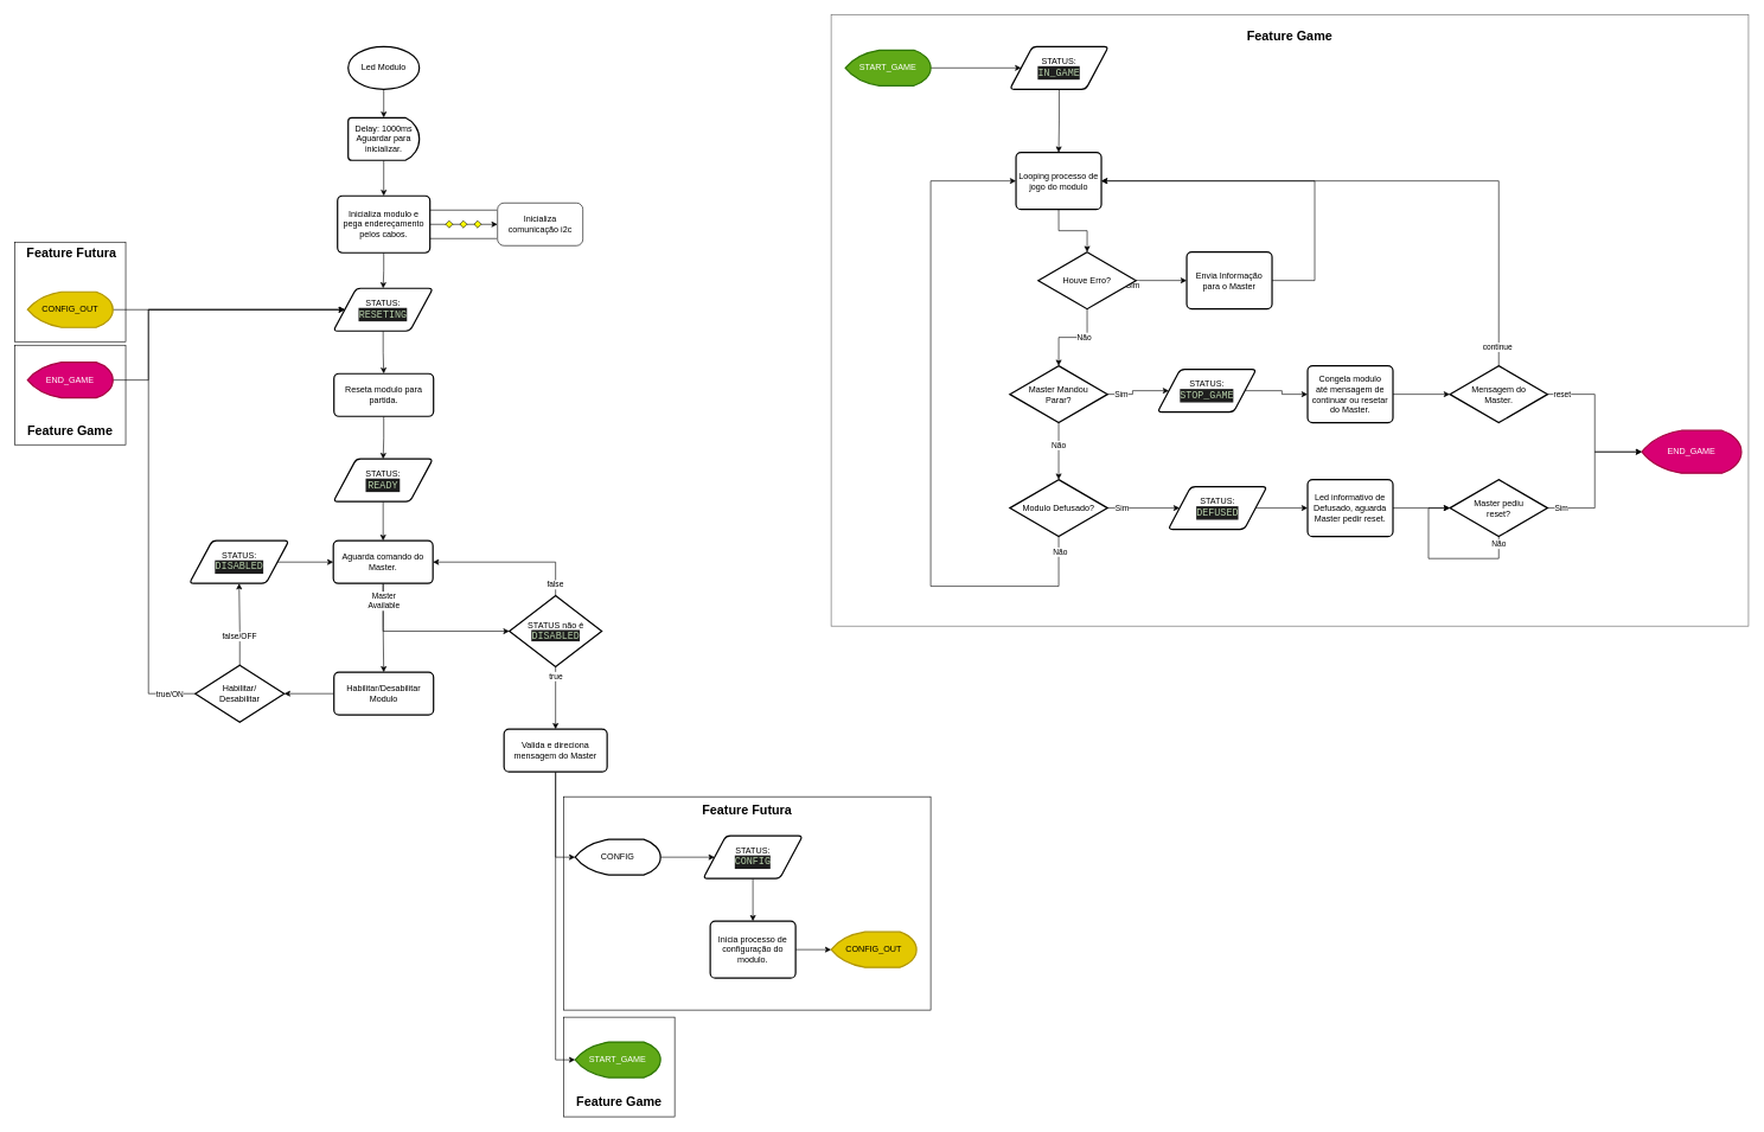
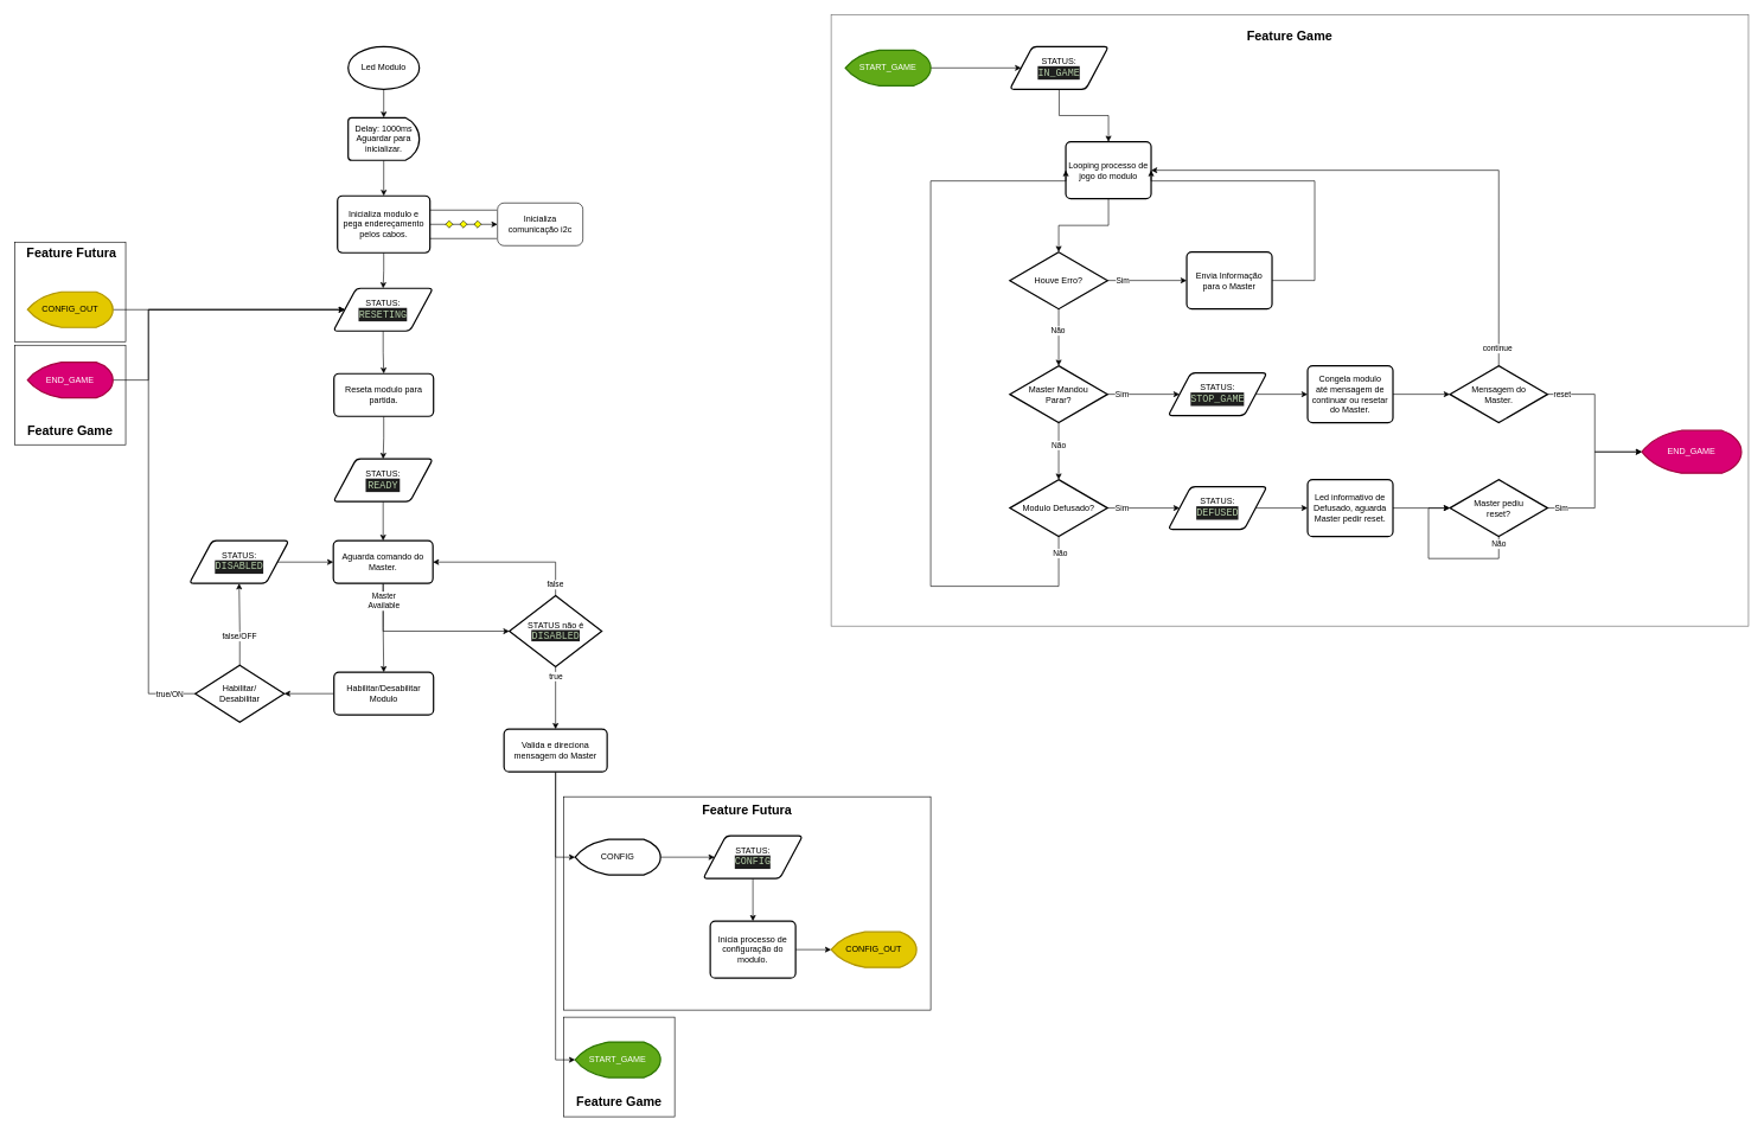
- <mxCell id="43" value="Looping processo de jogo do modulo" style="rounded=1;whiteSpace=wrap;html=1;absoluteArcSize=1;arcSize=14;strokeWidth=2;" parent="1" vertex="1"><mxGeometry x="1427.96" y="214" width="120" height="80" as="geometry" /></mxCell>
+ <mxCell id="43" value="Looping processo de jogo do modulo" style="rounded=1;whiteSpace=wrap;html=1;absoluteArcSize=1;arcSize=14;strokeWidth=2;" parent="1" vertex="1"><mxGeometry x="1497.96" y="199" width="120" height="80" as="geometry" /></mxCell>
- <mxCell id="61" value="Houve Erro?" style="strokeWidth=2;html=1;shape=mxgraph.flowchart.decision;whiteSpace=wrap;fillColor=default;" parent="1" vertex="1"><mxGeometry x="1459.21" y="354" width="137.5" height="80" as="geometry" /></mxCell>
+ <mxCell id="61" value="Houve Erro?" style="strokeWidth=2;html=1;shape=mxgraph.flowchart.decision;whiteSpace=wrap;fillColor=default;" parent="1" vertex="1"><mxGeometry x="1419.21" y="354" width="137.5" height="80" as="geometry" /></mxCell>
- <mxCell id="98" value="STATUS:&lt;span style=&quot;background-color: rgb(248 , 249 , 250)&quot;&gt;&lt;br&gt;&lt;/span&gt;&lt;div style=&quot;color: rgb(212 , 212 , 212) ; background-color: rgb(30 , 30 , 30) ; font-family: &amp;#34;consolas&amp;#34; , &amp;#34;courier new&amp;#34; , monospace ; font-size: 14px ; line-height: 19px&quot;&gt;&lt;div style=&quot;font-family: &amp;#34;consolas&amp;#34; , &amp;#34;courier new&amp;#34; , monospace ; line-height: 19px&quot;&gt;&lt;div style=&quot;font-family: &amp;#34;consolas&amp;#34; , &amp;#34;courier new&amp;#34; , monospace ; line-height: 19px&quot;&gt;&lt;div style=&quot;font-family: &amp;#34;consolas&amp;#34; , &amp;#34;courier new&amp;#34; , monospace ; line-height: 19px&quot;&gt;&lt;div style=&quot;font-family: &amp;#34;consolas&amp;#34; , &amp;#34;courier new&amp;#34; , monospace ; line-height: 19px&quot;&gt;&lt;span style=&quot;color: #b5cea8&quot;&gt;STOP_GAME&lt;/span&gt;&lt;/div&gt;&lt;/div&gt;&lt;/div&gt;&lt;/div&gt;&lt;/div&gt;" style="shape=parallelogram;html=1;strokeWidth=2;perimeter=parallelogramPerimeter;whiteSpace=wrap;rounded=1;arcSize=12;size=0.23;" parent="1" vertex="1"><mxGeometry x="1627" y="519" width="138.79" height="60" as="geometry" /></mxCell>
+ <mxCell id="98" value="STATUS:&lt;span style=&quot;background-color: rgb(248 , 249 , 250)&quot;&gt;&lt;br&gt;&lt;/span&gt;&lt;div style=&quot;color: rgb(212 , 212 , 212) ; background-color: rgb(30 , 30 , 30) ; font-family: &amp;#34;consolas&amp;#34; , &amp;#34;courier new&amp;#34; , monospace ; font-size: 14px ; line-height: 19px&quot;&gt;&lt;div style=&quot;font-family: &amp;#34;consolas&amp;#34; , &amp;#34;courier new&amp;#34; , monospace ; line-height: 19px&quot;&gt;&lt;div style=&quot;font-family: &amp;#34;consolas&amp;#34; , &amp;#34;courier new&amp;#34; , monospace ; line-height: 19px&quot;&gt;&lt;div style=&quot;font-family: &amp;#34;consolas&amp;#34; , &amp;#34;courier new&amp;#34; , monospace ; line-height: 19px&quot;&gt;&lt;div style=&quot;font-family: &amp;#34;consolas&amp;#34; , &amp;#34;courier new&amp;#34; , monospace ; line-height: 19px&quot;&gt;&lt;span style=&quot;color: #b5cea8&quot;&gt;STOP_GAME&lt;/span&gt;&lt;/div&gt;&lt;/div&gt;&lt;/div&gt;&lt;/div&gt;&lt;/div&gt;" style="shape=parallelogram;html=1;strokeWidth=2;perimeter=parallelogramPerimeter;whiteSpace=wrap;rounded=1;arcSize=12;size=0.23;" parent="1" vertex="1"><mxGeometry x="1642" y="524" width="138.79" height="60" as="geometry" /></mxCell>
